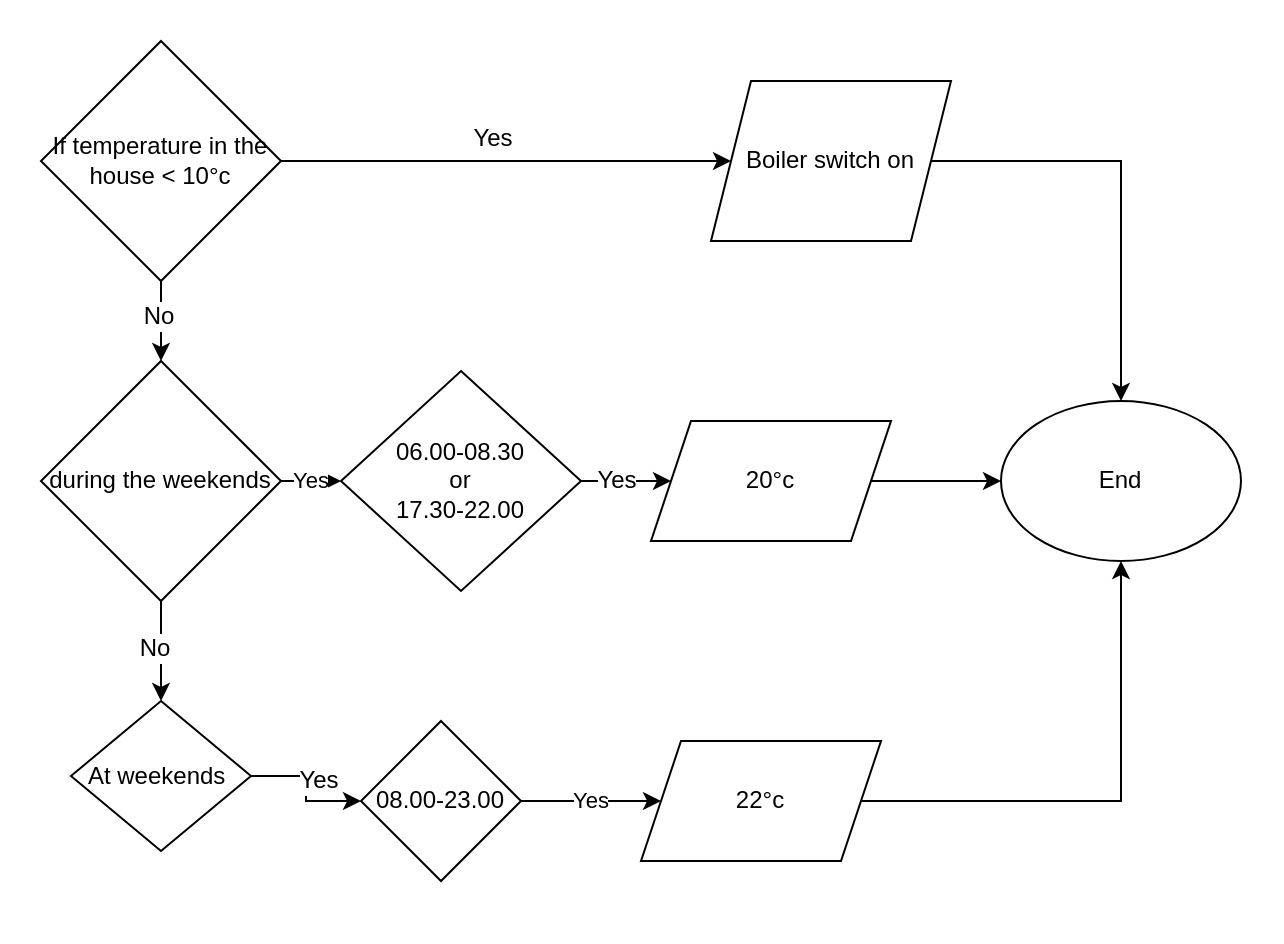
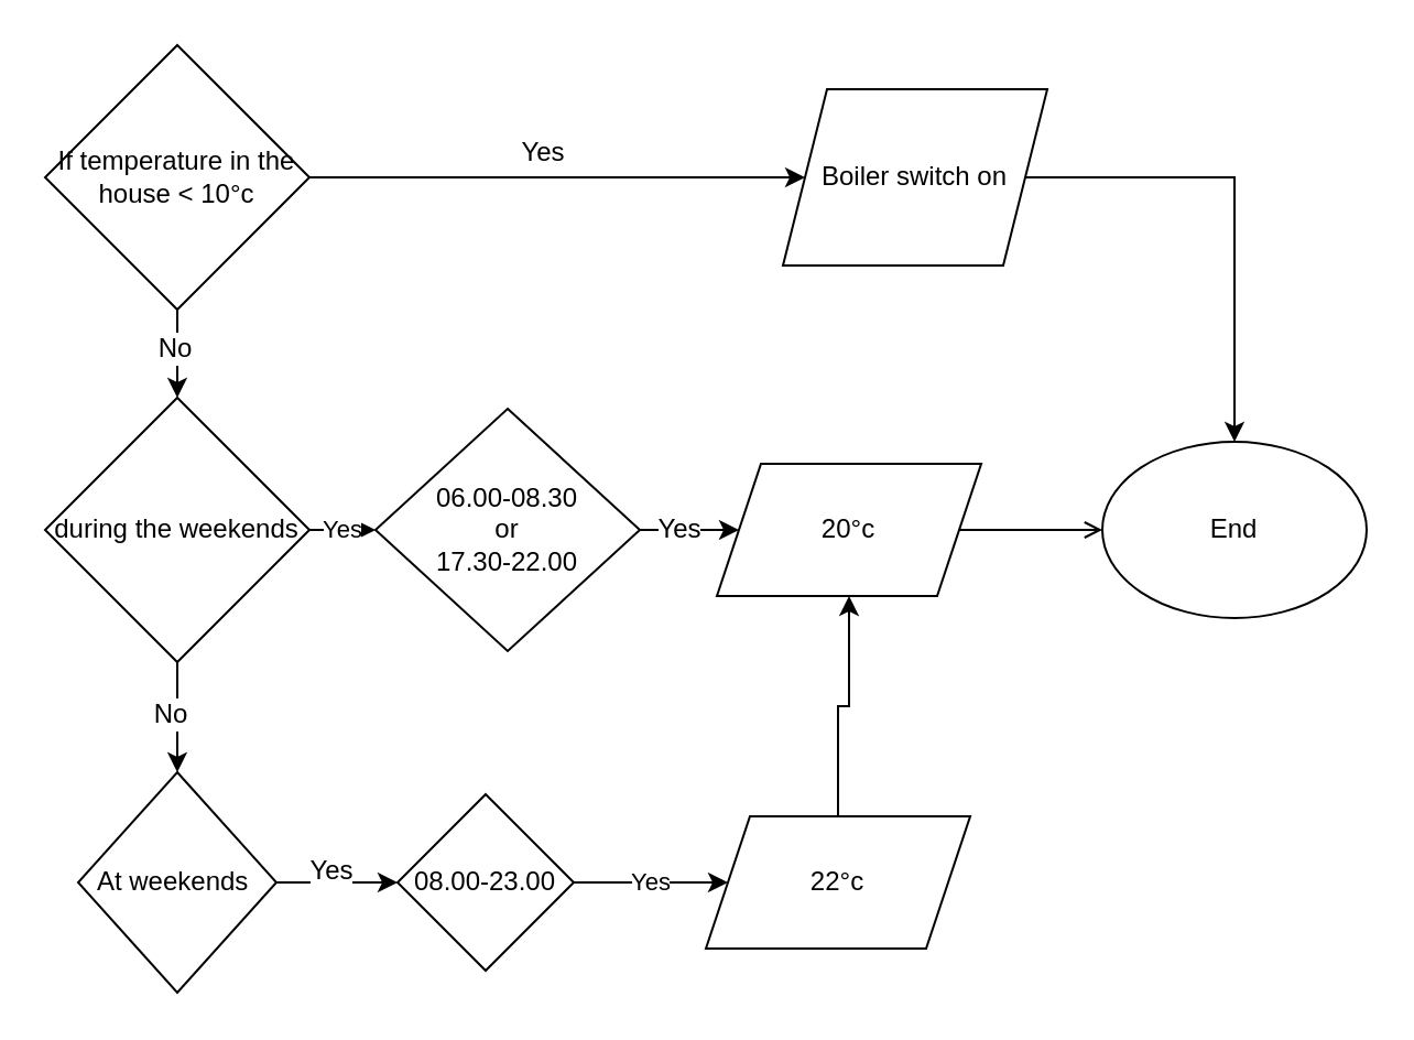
- <mxCell id="22" style="edgeStyle=orthogonalEdgeStyle;rounded=0;orthogonalLoop=1;jettySize=auto;html=1;entryX=0;entryY=0.5;entryDx=0;entryDy=0;fontFamily=Helvetica;fontSize=12;fontColor=default;" edge="1" parent="1" source="23" target="24"><mxGeometry relative="1" as="geometry" /></mxCell>
+ <mxCell id="22" style="edgeStyle=orthogonalEdgeStyle;rounded=0;orthogonalLoop=1;jettySize=auto;html=1;entryX=0;entryY=0.5;entryDx=0;entryDy=0;fontFamily=Helvetica;fontSize=12;fontColor=default;endArrow=open;" edge="1" parent="1" source="23" target="24"><mxGeometry relative="1" as="geometry" /></mxCell>
- <mxCell id="4" value="At weekends&amp;nbsp;" style="rhombus;whiteSpace=wrap;html=1;" vertex="1" parent="1"><mxGeometry x="35" y="350" width="90" height="75" as="geometry" /></mxCell>
+ <mxCell id="4" value="At weekends&amp;nbsp;" style="rhombus;whiteSpace=wrap;html=1;" vertex="1" parent="1"><mxGeometry x="35" y="350" width="90" height="100" as="geometry" /></mxCell>
- <mxCell id="20" style="edgeStyle=orthogonalEdgeStyle;rounded=0;orthogonalLoop=1;jettySize=auto;html=1;fontFamily=Helvetica;fontSize=12;fontColor=default;entryX=0.5;entryY=1;entryDx=0;entryDy=0;entryPerimeter=0;" edge="1" parent="1" source="21" target="24"><mxGeometry relative="1" as="geometry"><mxPoint x="560" y="290" as="targetPoint" /></mxGeometry></mxCell>
+ <mxCell id="20" style="edgeStyle=orthogonalEdgeStyle;rounded=0;orthogonalLoop=1;jettySize=auto;html=1;fontFamily=Helvetica;fontSize=12;fontColor=default;" edge="1" parent="1" source="21" target="23"><mxGeometry relative="1" as="geometry"><mxPoint x="560" y="290" as="targetPoint" /></mxGeometry></mxCell>
